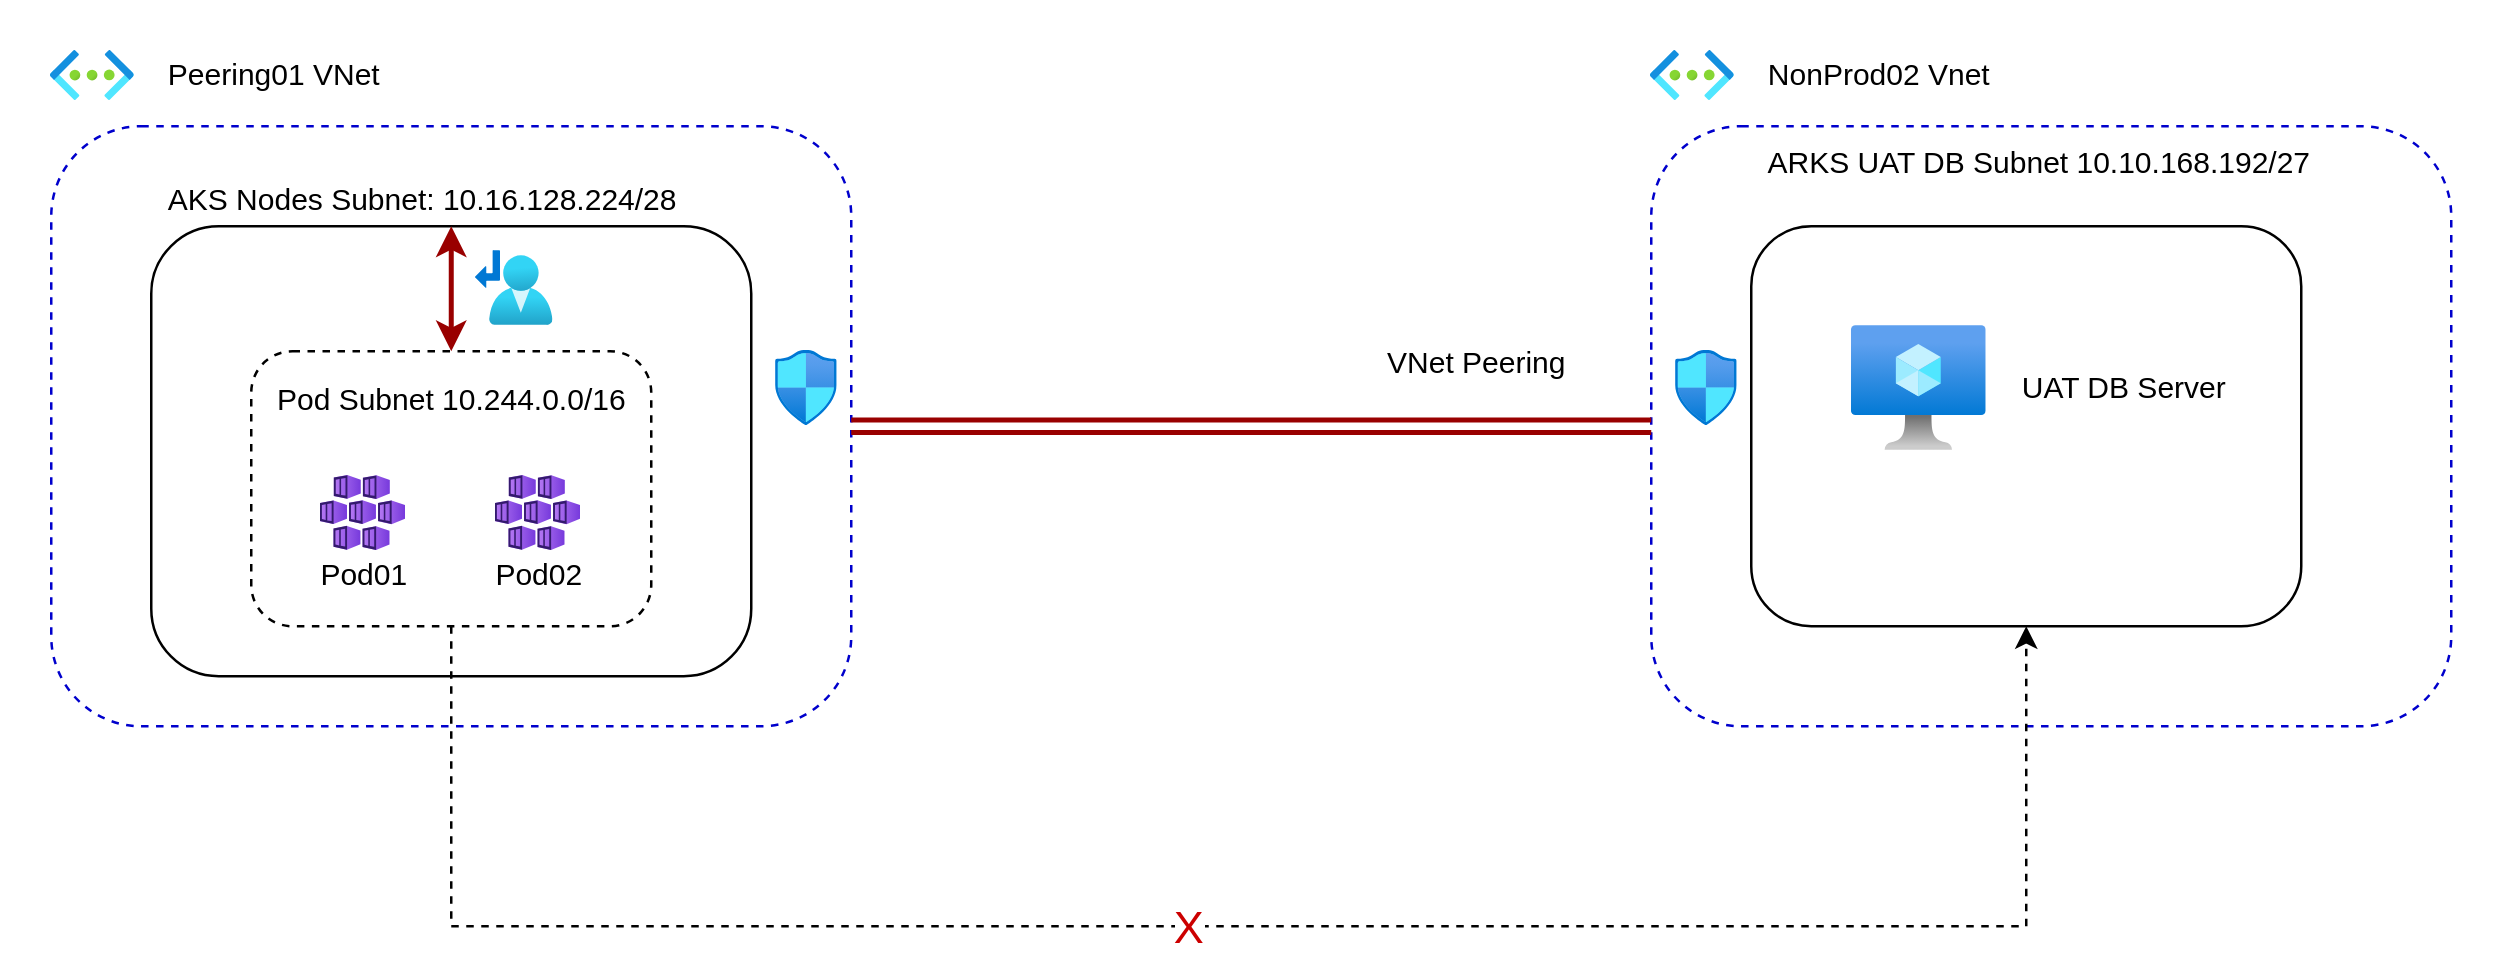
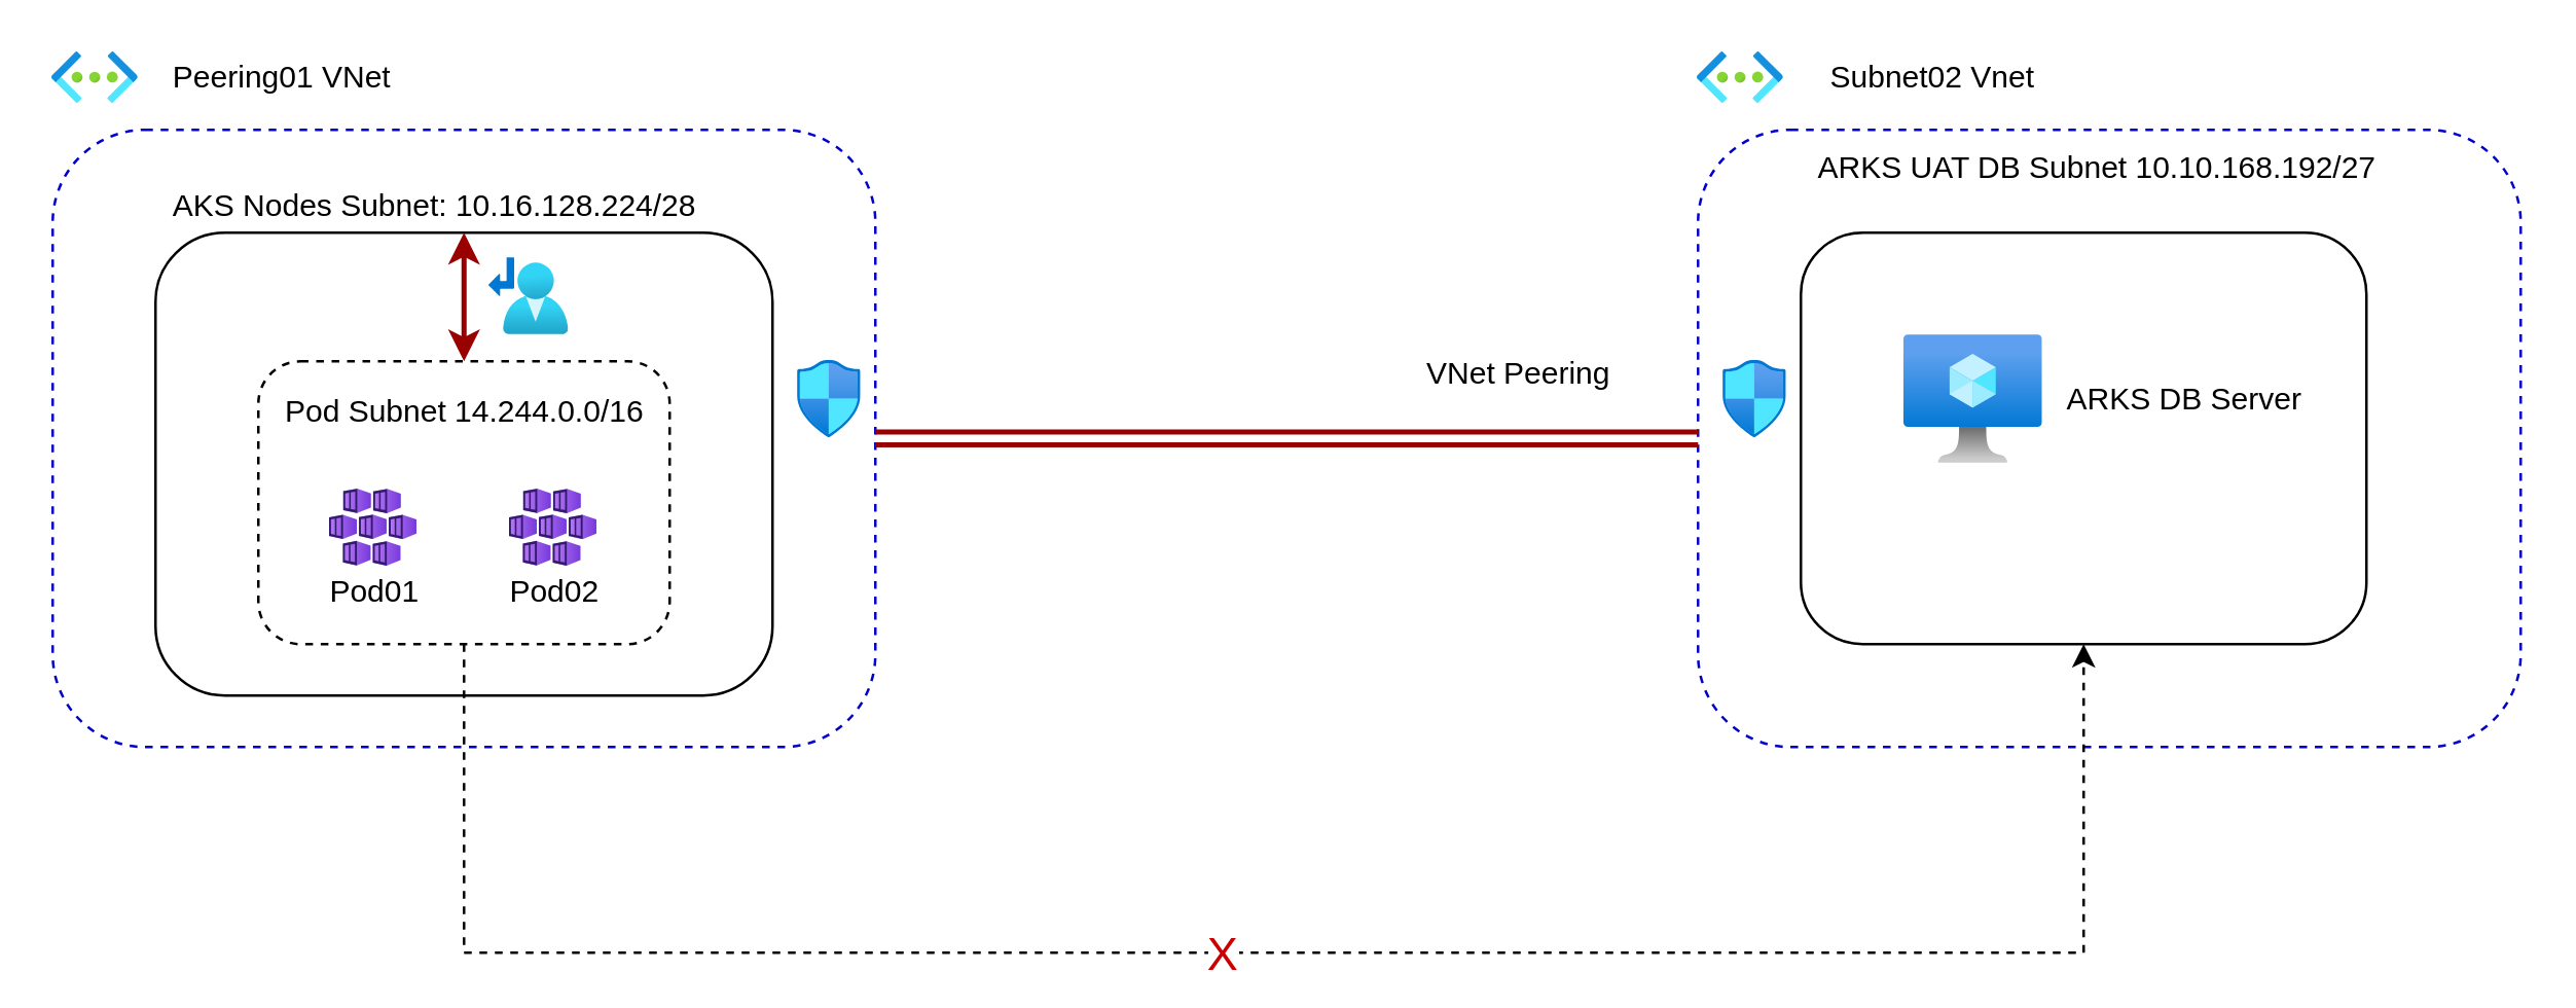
- <mxCell id="9" value="&amp;nbsp; &amp;nbsp; &amp;nbsp; &amp;nbsp; &amp;nbsp;NonProd02 Vnet" style="text;html=1;align=center;verticalAlign=middle;resizable=0;points=[];autosize=1;strokeColor=none;fillColor=none;" parent="7" vertex="1"><mxGeometry x="11.18" width="130" height="20" as="geometry" /></mxCell>
+ <mxCell id="9" value="&amp;nbsp; &amp;nbsp; &amp;nbsp; &amp;nbsp; &amp;nbsp;Subnet02 Vnet" style="text;html=1;align=center;verticalAlign=middle;resizable=0;points=[];autosize=1;strokeColor=none;fillColor=none;" parent="7" vertex="1"><mxGeometry x="11.18" width="130" height="20" as="geometry" /></mxCell>
- <mxCell id="27" value="UAT DB Server" style="text;html=1;align=center;verticalAlign=middle;resizable=0;points=[];autosize=1;strokeColor=none;fillColor=none;" parent="1" vertex="1"><mxGeometry x="794.28" y="145" width="110" height="20" as="geometry" /></mxCell>
+ <mxCell id="27" value="ARKS DB Server" style="text;html=1;align=center;verticalAlign=middle;resizable=0;points=[];autosize=1;strokeColor=none;fillColor=none;" parent="1" vertex="1"><mxGeometry x="794.28" y="145" width="110" height="20" as="geometry" /></mxCell>
- <mxCell id="20" value="Pod Subnet 10.244.0.0/16" style="text;html=1;align=center;verticalAlign=middle;resizable=0;points=[];autosize=1;strokeColor=none;fillColor=none;" parent="1" vertex="1"><mxGeometry x="105" y="150" width="150" height="20" as="geometry" /></mxCell>
+ <mxCell id="20" value="Pod Subnet 14.244.0.0/16" style="text;html=1;align=center;verticalAlign=middle;resizable=0;points=[];autosize=1;strokeColor=none;fillColor=none;" parent="1" vertex="1"><mxGeometry x="105" y="150" width="150" height="20" as="geometry" /></mxCell>
